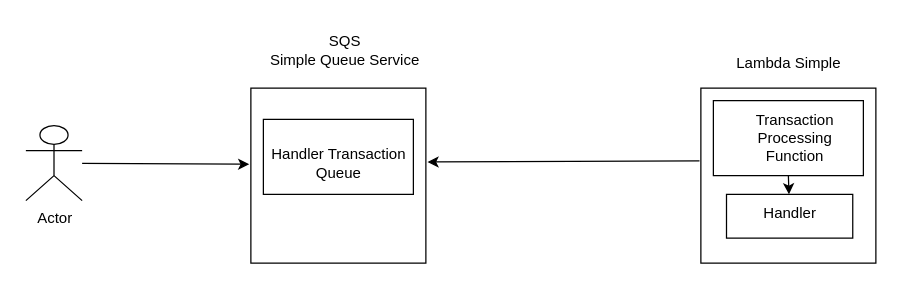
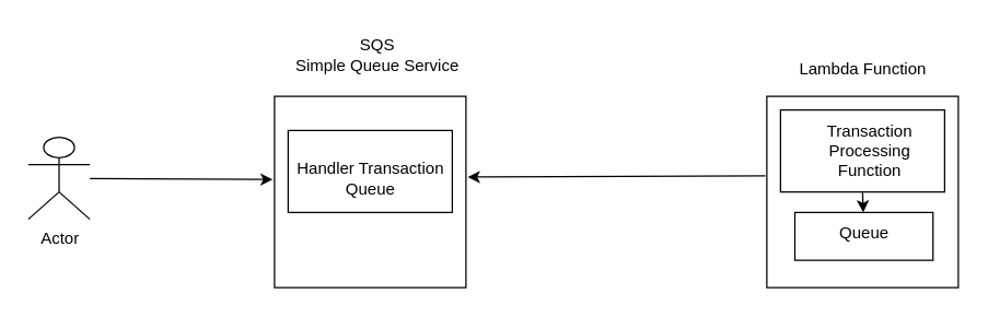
- <mxCell id="8" value="Lambda Simple" style="text;html=1;resizable=0;autosize=1;align=center;verticalAlign=middle;points=[];fillColor=none;strokeColor=none;rounded=0;" vertex="1" parent="1"><mxGeometry x="570" y="35" width="120" height="30" as="geometry" /></mxCell>
+ <mxCell id="8" value="Lambda Function" style="text;html=1;resizable=0;autosize=1;align=center;verticalAlign=middle;points=[];fillColor=none;strokeColor=none;rounded=0;" vertex="1" parent="1"><mxGeometry x="570" y="35" width="120" height="30" as="geometry" /></mxCell>
- <mxCell id="11" value="Handler" style="text;html=1;resizable=0;autosize=1;align=center;verticalAlign=middle;points=[];fillColor=none;strokeColor=none;rounded=0;" vertex="1" parent="1"><mxGeometry x="596" y="155" width="70" height="30" as="geometry" /></mxCell>
+ <mxCell id="11" value="Queue" style="text;html=1;resizable=0;autosize=1;align=center;verticalAlign=middle;points=[];fillColor=none;strokeColor=none;rounded=0;" vertex="1" parent="1"><mxGeometry x="596" y="155" width="70" height="30" as="geometry" /></mxCell>
